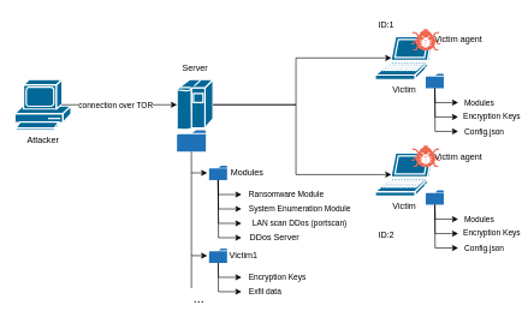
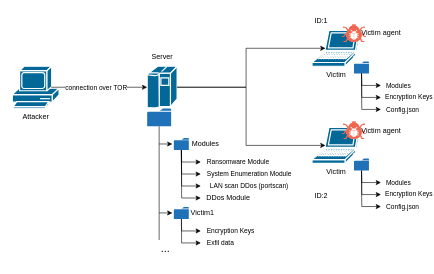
- <mxCell id="19" value="DDos Server" style="text;html=1;align=center;verticalAlign=middle;resizable=0;points=[];autosize=1;strokeColor=none;fillColor=none;" vertex="1" parent="1"><mxGeometry x="329.5" y="314.75" width="100" height="30" as="geometry" /></mxCell>
+ <mxCell id="19" value="DDos Module" style="text;html=1;align=center;verticalAlign=middle;resizable=0;points=[];autosize=1;strokeColor=none;fillColor=none;" vertex="1" parent="1"><mxGeometry x="329.5" y="314.75" width="100" height="30" as="geometry" /></mxCell>
